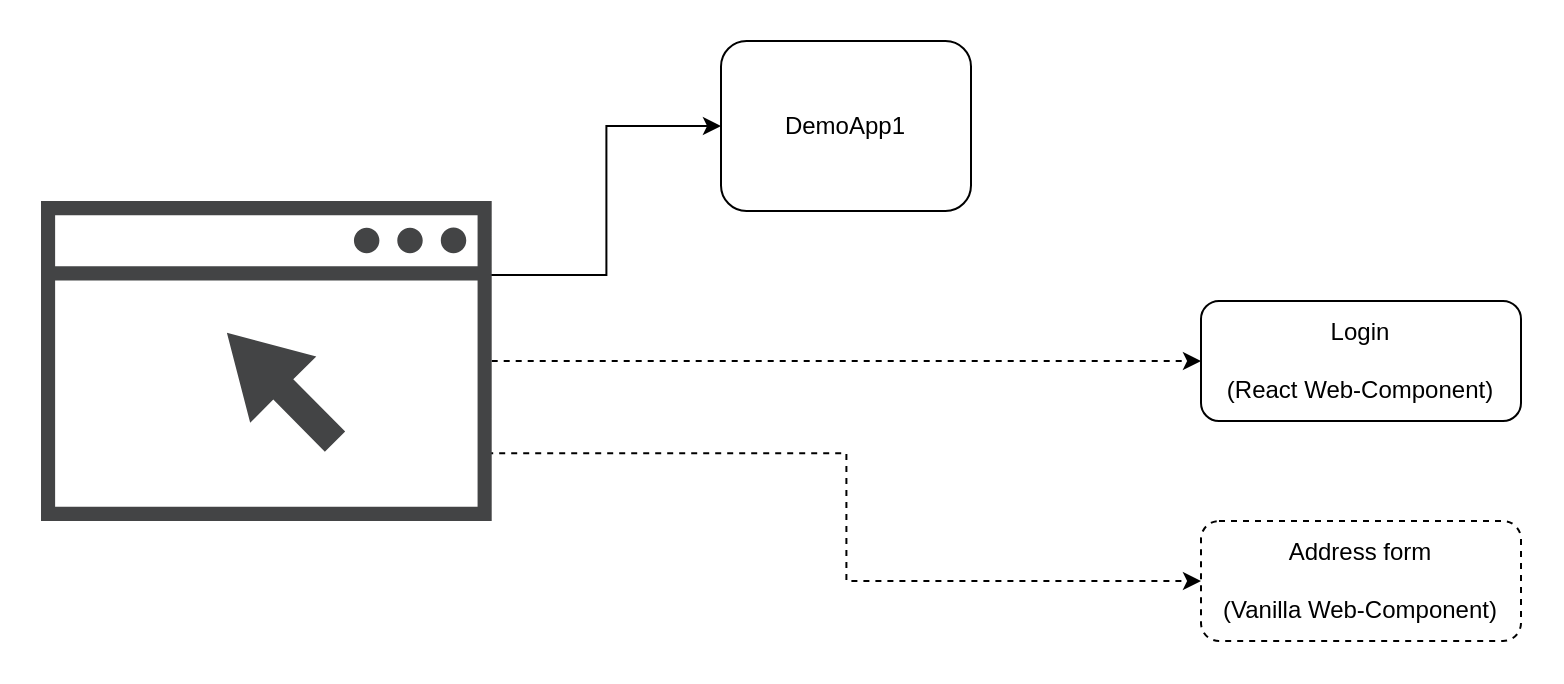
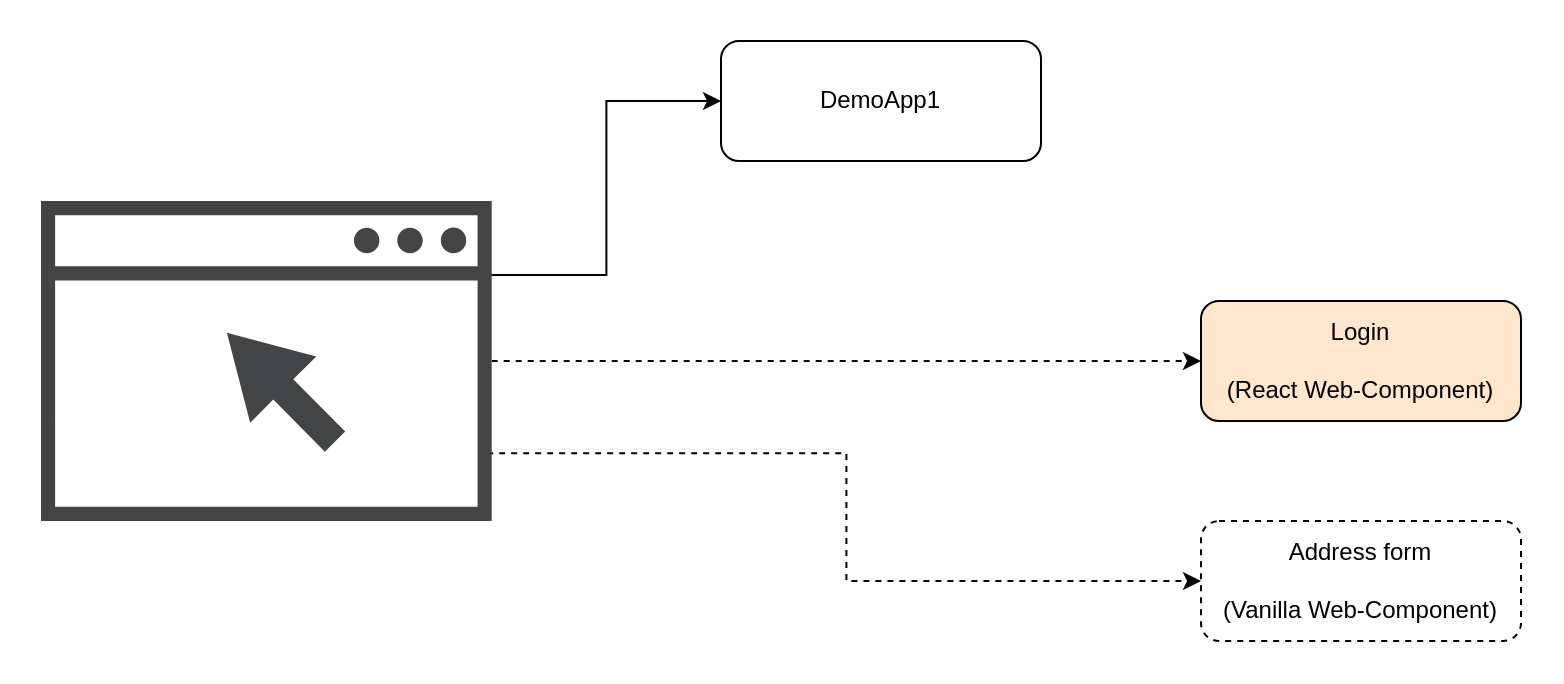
- <mxCell id="2" value="DemoApp1" style="rounded=1;whiteSpace=wrap;html=1;" vertex="1" parent="1"><mxGeometry x="360" y="20" width="125" height="85" as="geometry" /></mxCell>
+ <mxCell id="2" value="DemoApp1" style="rounded=1;whiteSpace=wrap;html=1;" vertex="1" parent="1"><mxGeometry x="360" y="20" width="160" height="60" as="geometry" /></mxCell>
- <mxCell id="7" value="Login&lt;br&gt;&lt;br&gt;(React Web-Component)" style="rounded=1;whiteSpace=wrap;html=1;" vertex="1" parent="1"><mxGeometry x="600" y="150" width="160" height="60" as="geometry" /></mxCell>
+ <mxCell id="7" value="Login&lt;br&gt;&lt;br&gt;(React Web-Component)" style="rounded=1;whiteSpace=wrap;html=1;fillColor=#ffe6cc;" vertex="1" parent="1"><mxGeometry x="600" y="150" width="160" height="60" as="geometry" /></mxCell>
